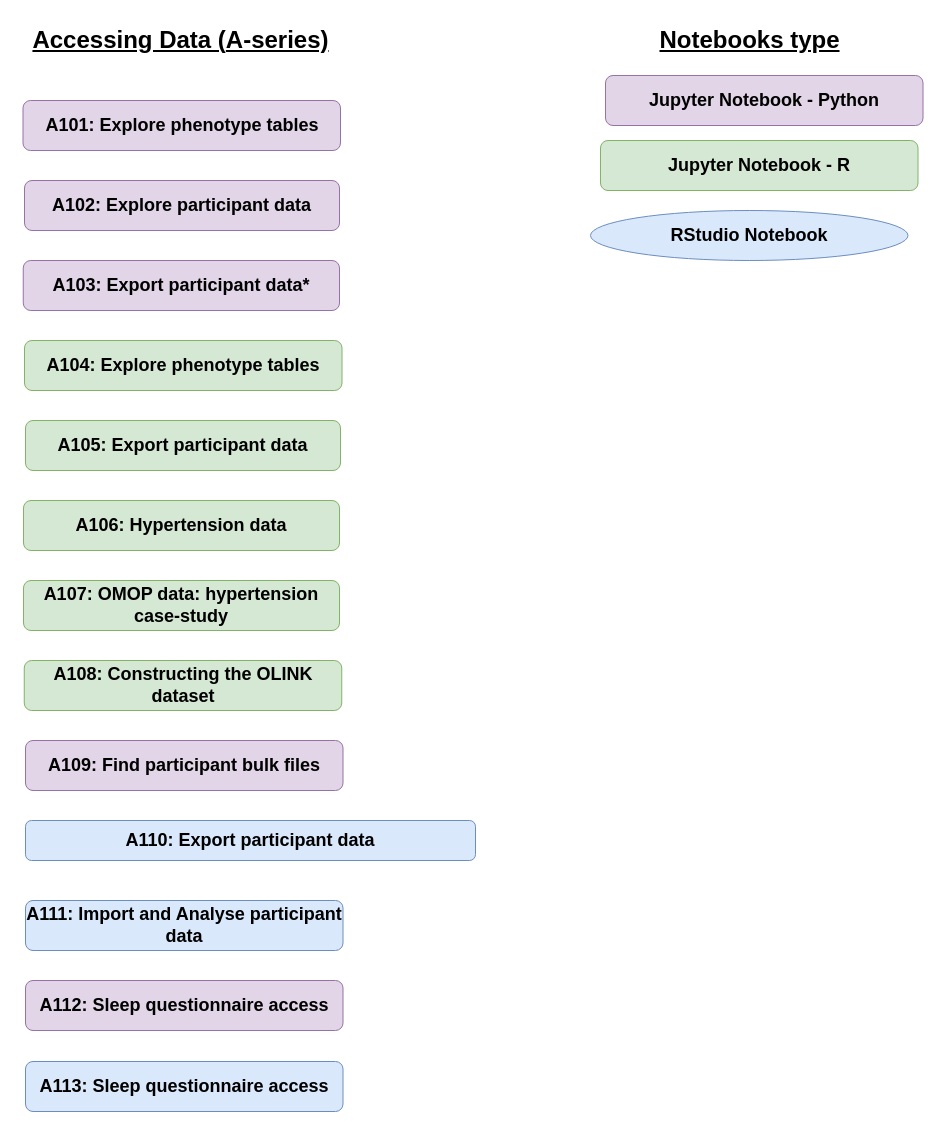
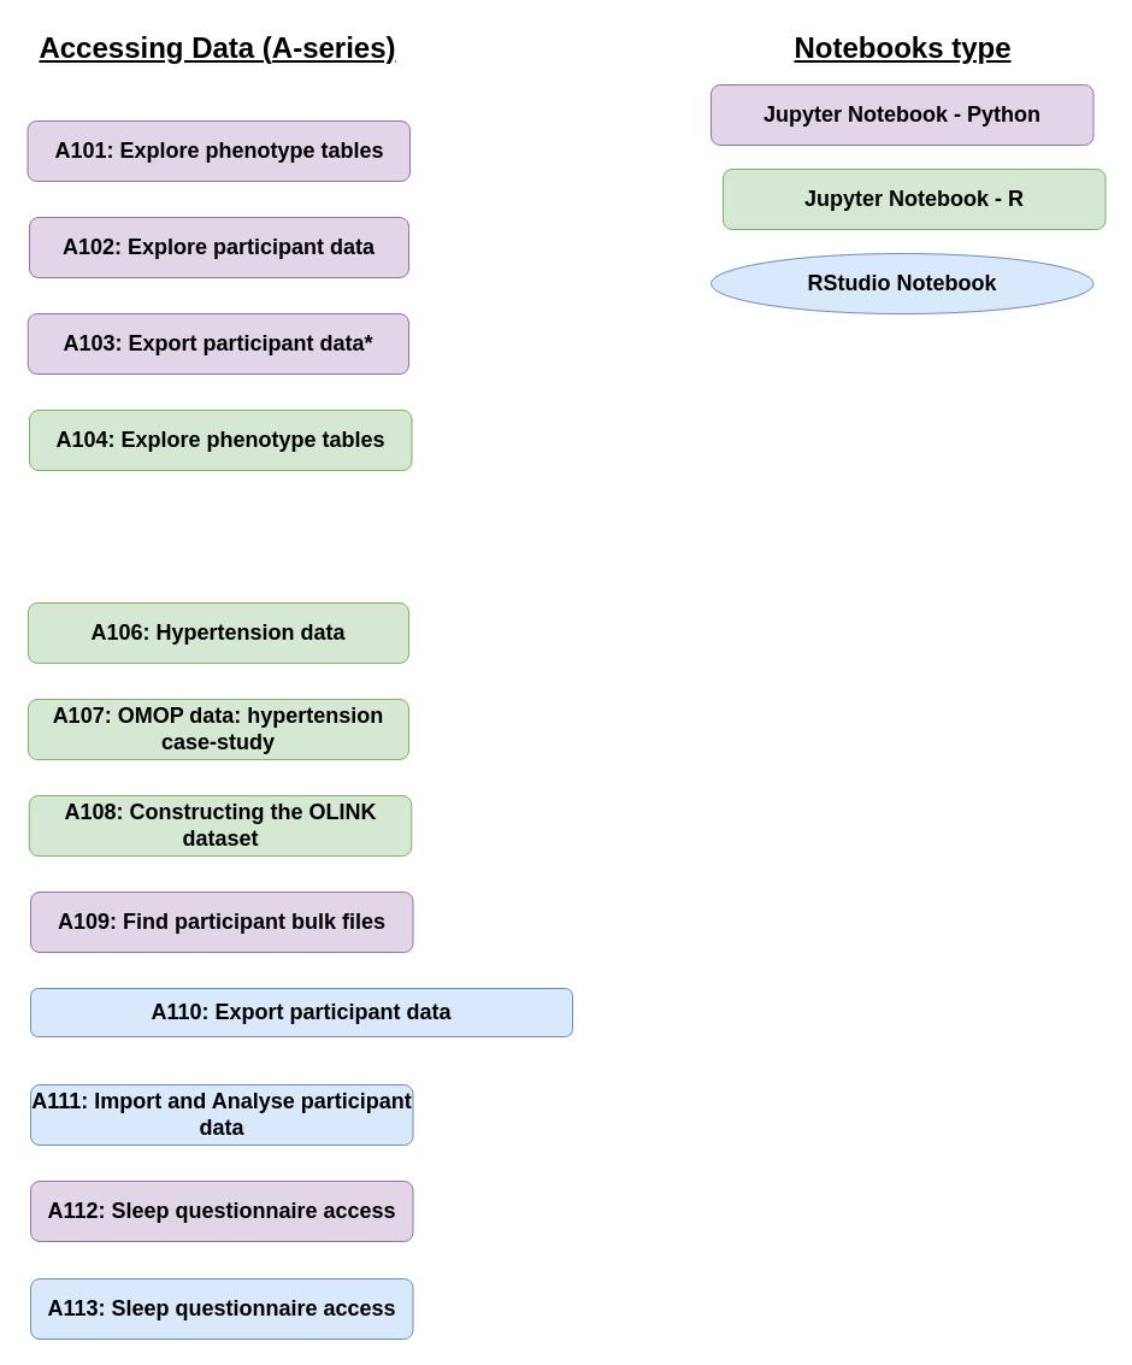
- <mxCell id="14" value="&lt;p data-pm-slice=&quot;1 1 [&amp;quot;body&amp;quot;,null]&quot;&gt;&lt;font size=&quot;1&quot; style=&quot;&quot; color=&quot;#000000&quot;&gt;&lt;b style=&quot;font-size: 18px;&quot;&gt;Jupyter Notebook - Python&lt;/b&gt;&lt;/font&gt;&lt;/p&gt;" style="whiteSpace=wrap;html=1;fillColor=#e1d5e7;strokeColor=#9673a6;rounded=1;shadow=0;" parent="1" vertex="1"><mxGeometry x="605" y="75" width="317.5" height="50" as="geometry" /></mxCell>
+ <mxCell id="14" value="&lt;p data-pm-slice=&quot;1 1 [&amp;quot;body&amp;quot;,null]&quot;&gt;&lt;font size=&quot;1&quot; style=&quot;&quot; color=&quot;#000000&quot;&gt;&lt;b style=&quot;font-size: 18px;&quot;&gt;Jupyter Notebook - Python&lt;/b&gt;&lt;/font&gt;&lt;/p&gt;" style="whiteSpace=wrap;html=1;fillColor=#e1d5e7;strokeColor=#9673a6;rounded=1;shadow=0;" parent="1" vertex="1"><mxGeometry x="590" y="70" width="317.5" height="50" as="geometry" /></mxCell>
- <mxCell id="7" value="&lt;p data-pm-slice=&quot;1 1 [&amp;quot;body&amp;quot;,null]&quot;&gt;&lt;b&gt;&lt;font style=&quot;font-size: 18px;&quot; color=&quot;#000000&quot;&gt;A105: Export participant data&lt;/font&gt;&lt;/b&gt;&lt;/p&gt;" style="whiteSpace=wrap;html=1;fillColor=#d5e8d4;strokeColor=#82b366;rounded=1;" parent="1" vertex="1"><mxGeometry x="25" y="420" width="315" height="50" as="geometry" /></mxCell>
